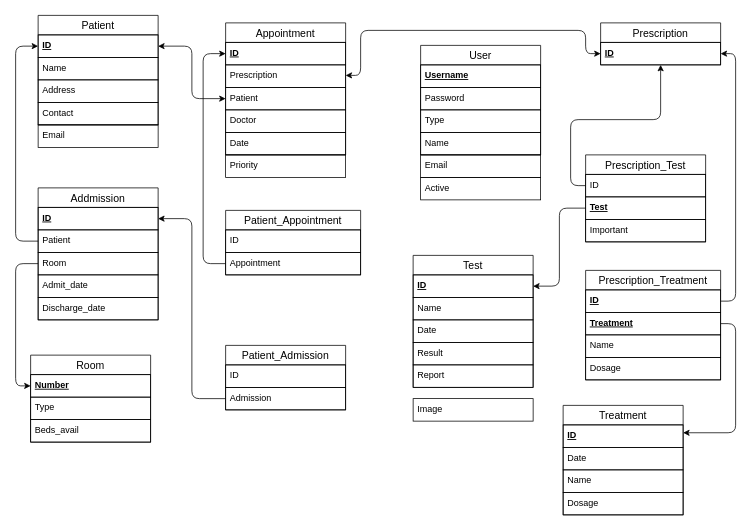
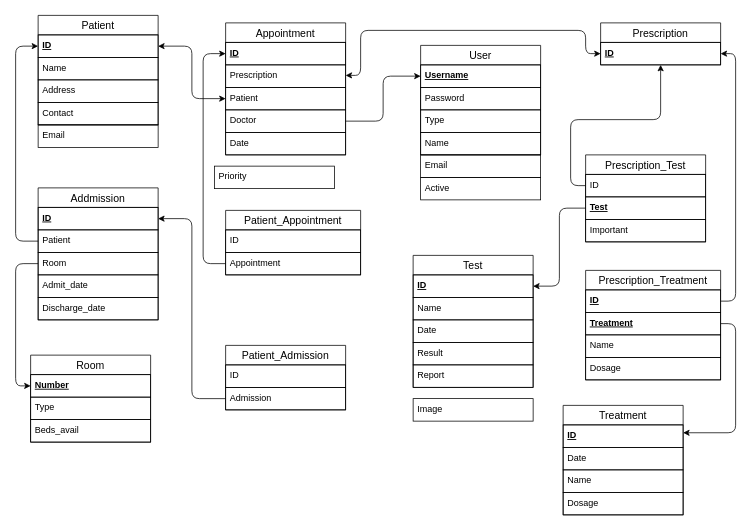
+ <mxCell id="38" style="edgeStyle=orthogonalEdgeStyle;rounded=1;orthogonalLoop=1;jettySize=auto;html=1;entryX=0;entryY=0.5;entryDx=0;entryDy=0;strokeColor=default;" parent="1" source="28" target="8" edge="1"><mxGeometry relative="1" as="geometry" /></mxCell>
- <mxCell id="63" value="Priority" style="text;strokeColor=default;fillColor=none;spacingLeft=4;spacingRight=4;overflow=hidden;rotatable=0;points=[[0,0.5],[1,0.5]];portConstraint=eastwest;fontSize=12;" vertex="1" parent="1"><mxGeometry x="300" y="206" width="160" height="30" as="geometry" /></mxCell>
+ <mxCell id="63" value="Priority" style="text;strokeColor=default;fillColor=none;spacingLeft=4;spacingRight=4;overflow=hidden;rotatable=0;points=[[0,0.5],[1,0.5]];portConstraint=eastwest;fontSize=12;" vertex="1" parent="1"><mxGeometry x="285" y="221" width="160" height="30" as="geometry" /></mxCell>
